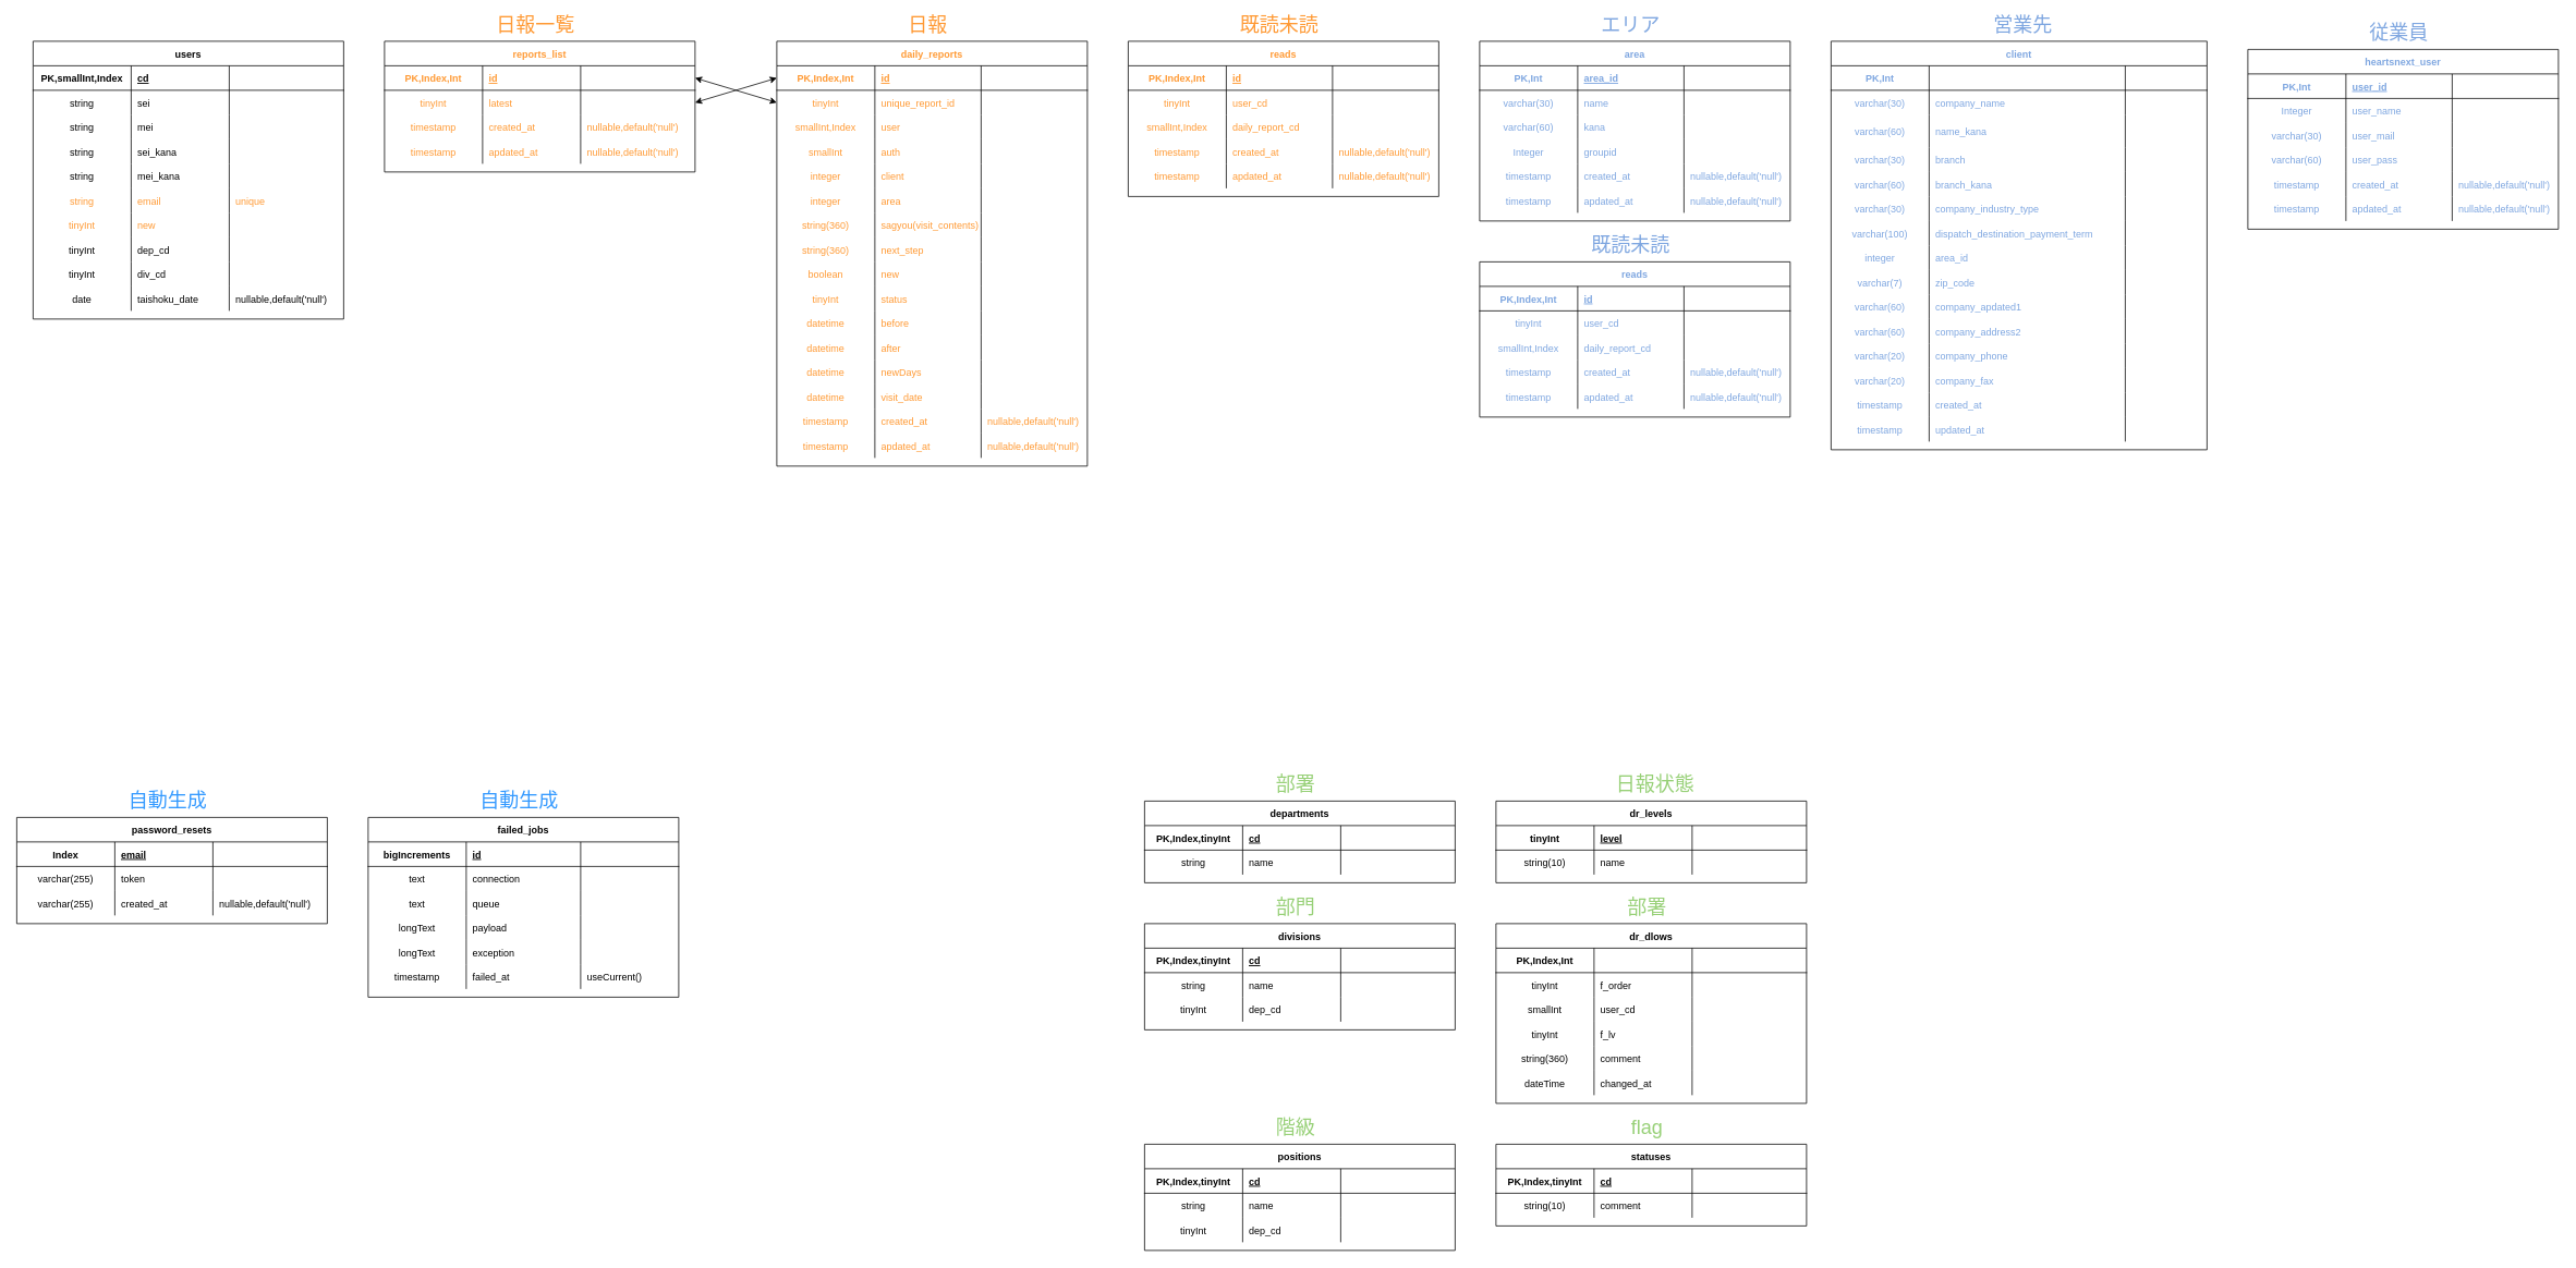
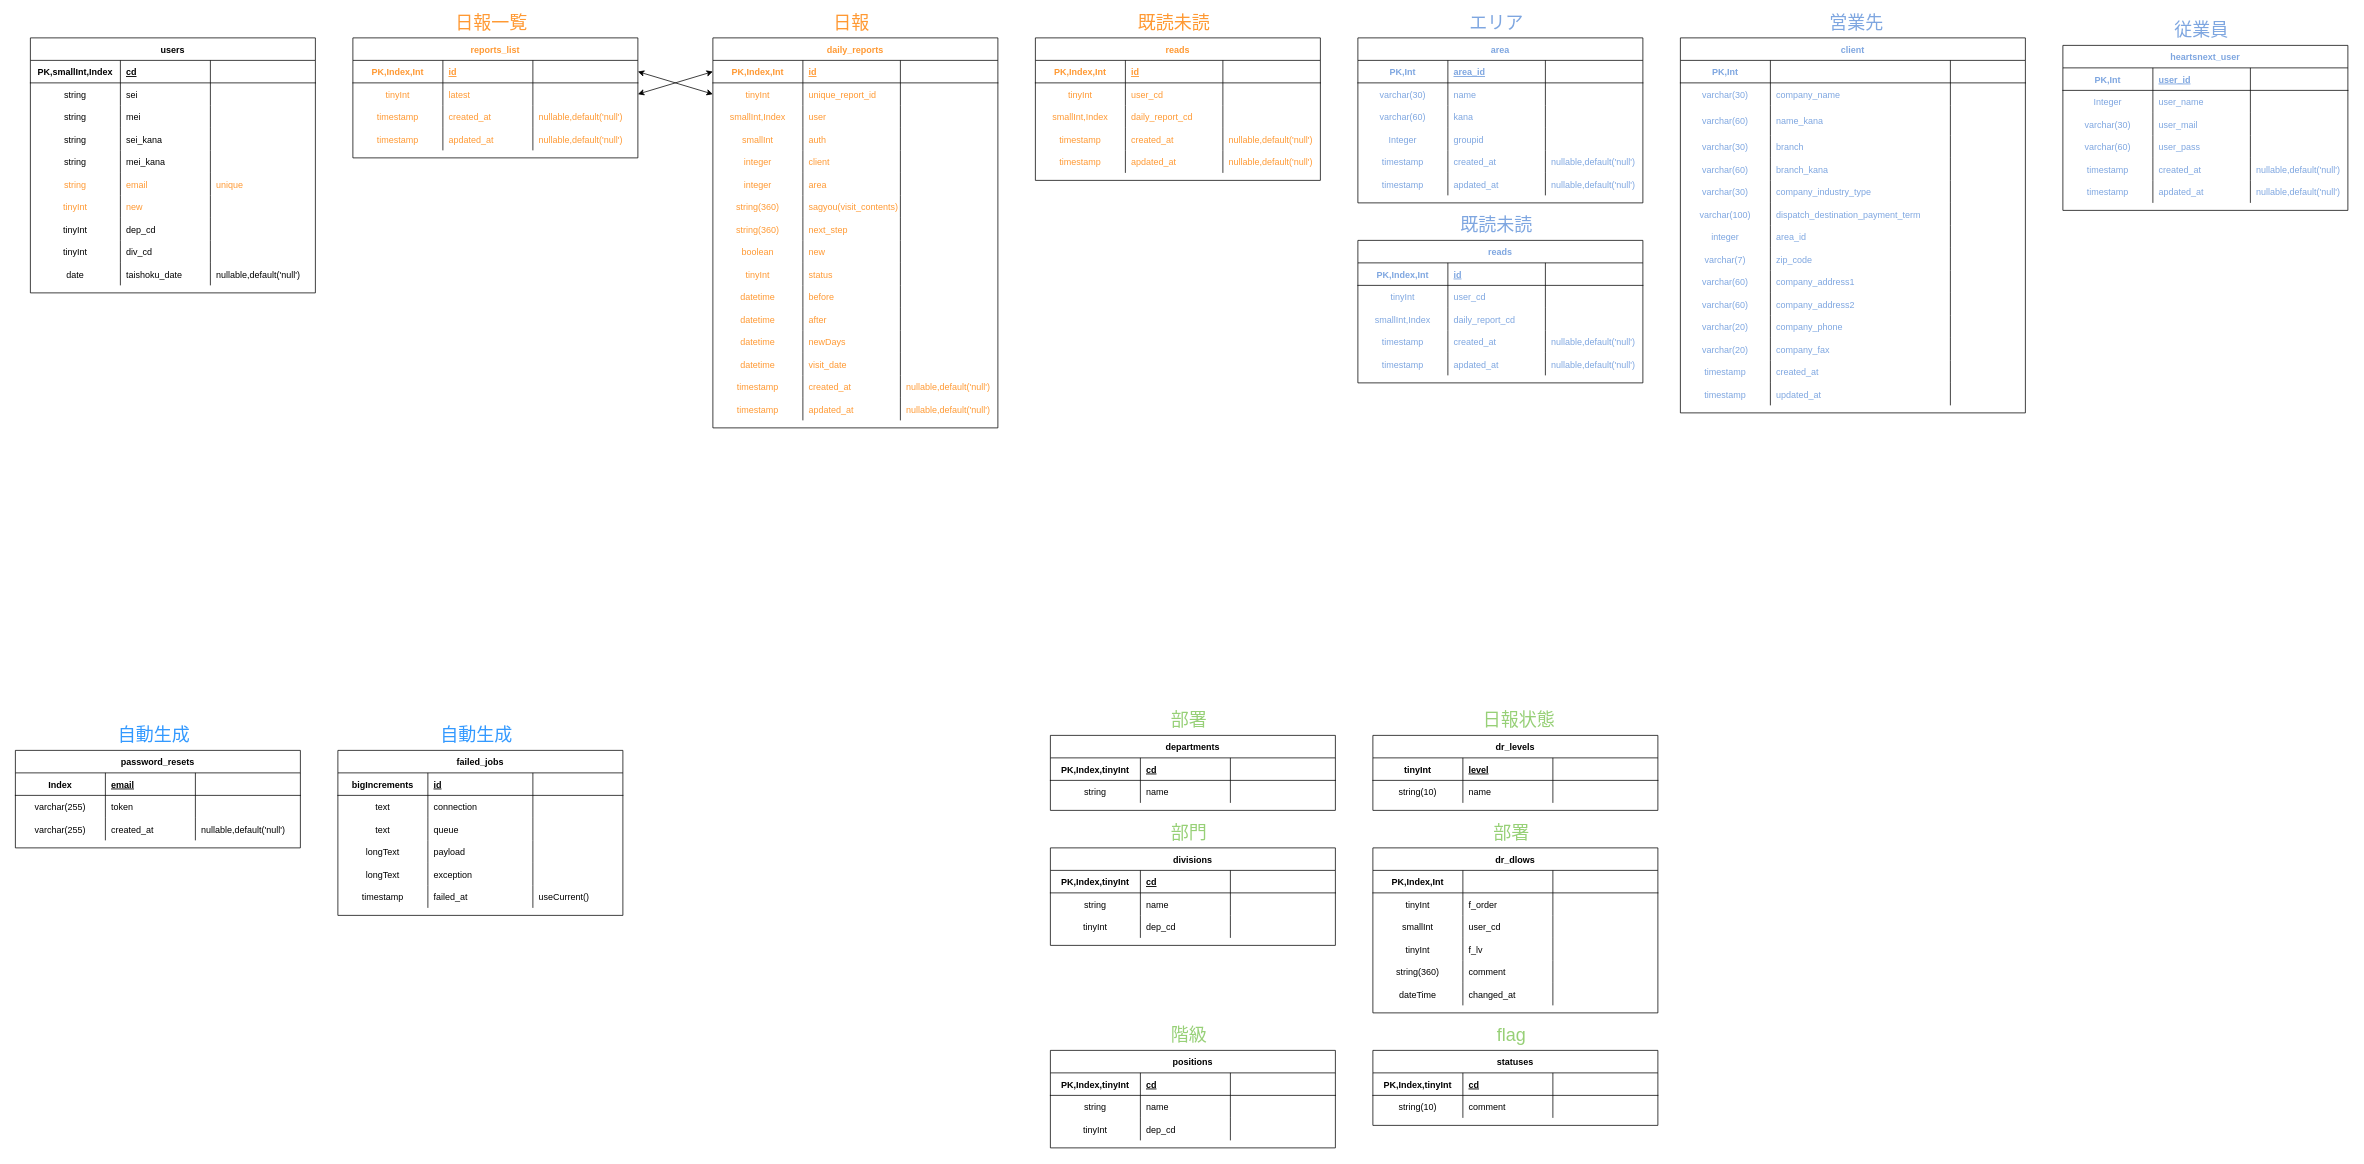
- <mxCell id="376" value="company_apdated1" style="shape=partialRectangle;connectable=0;top=0;left=0;bottom=0;right=0;align=left;spacingLeft=6;overflow=hidden;fillColor=none;fontColor=#7EA6E0;" vertex="1" parent="374"><mxGeometry x="120" width="240" height="30" as="geometry" /></mxCell>
+ <mxCell id="376" value="company_address1" style="shape=partialRectangle;connectable=0;top=0;left=0;bottom=0;right=0;align=left;spacingLeft=6;overflow=hidden;fillColor=none;fontColor=#7EA6E0;" vertex="1" parent="374"><mxGeometry x="120" width="240" height="30" as="geometry" /></mxCell>
